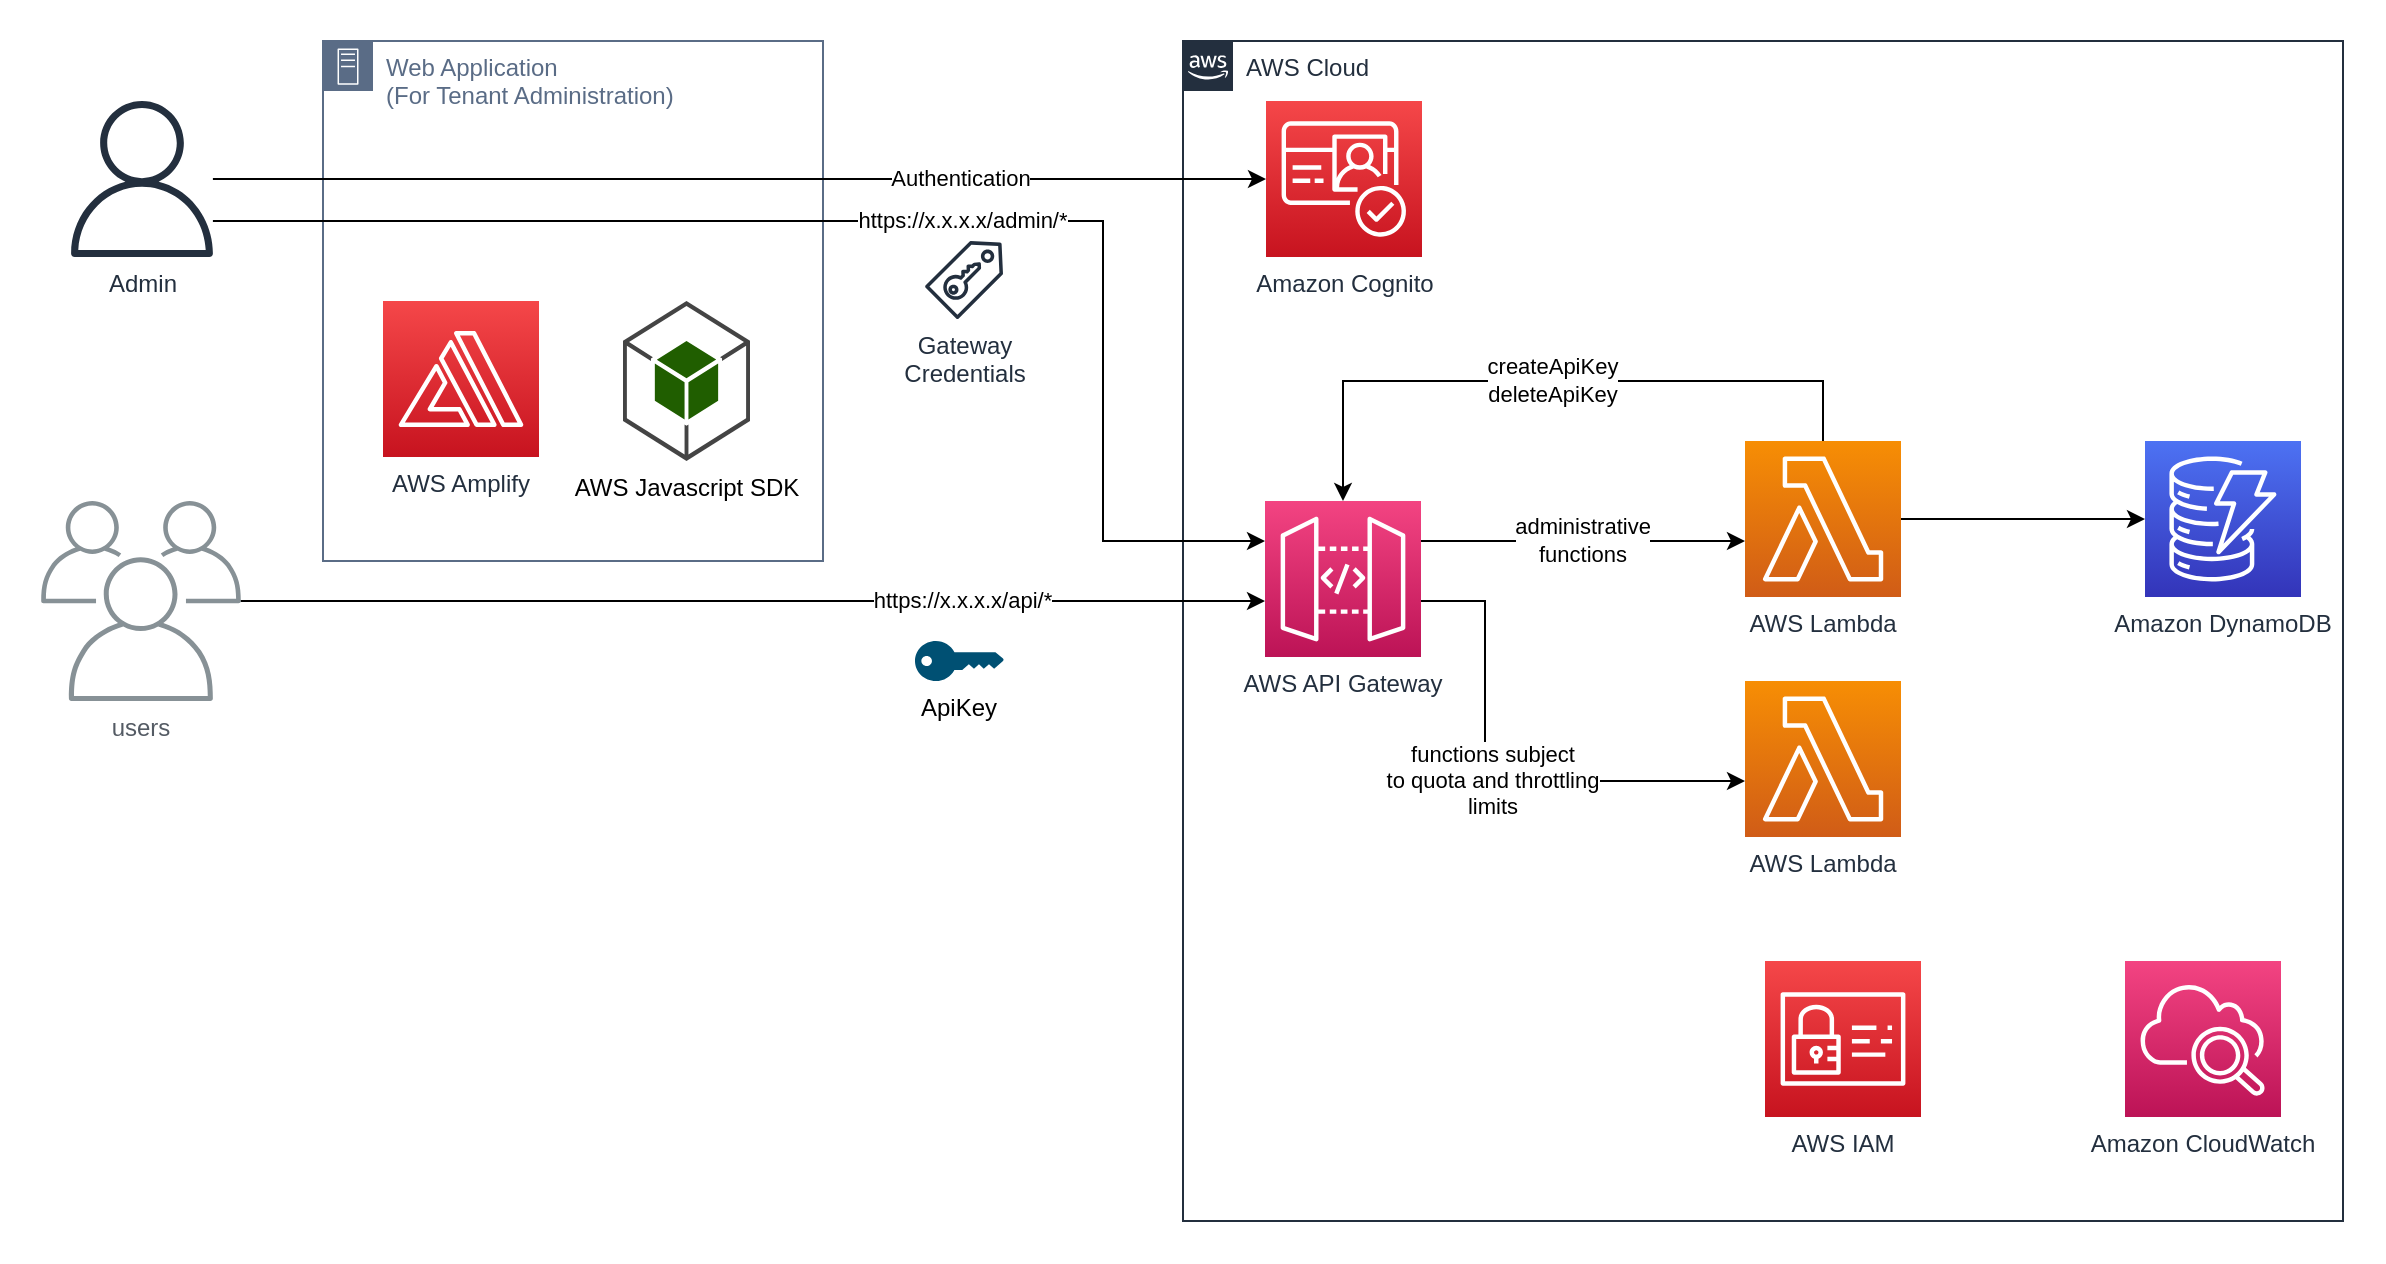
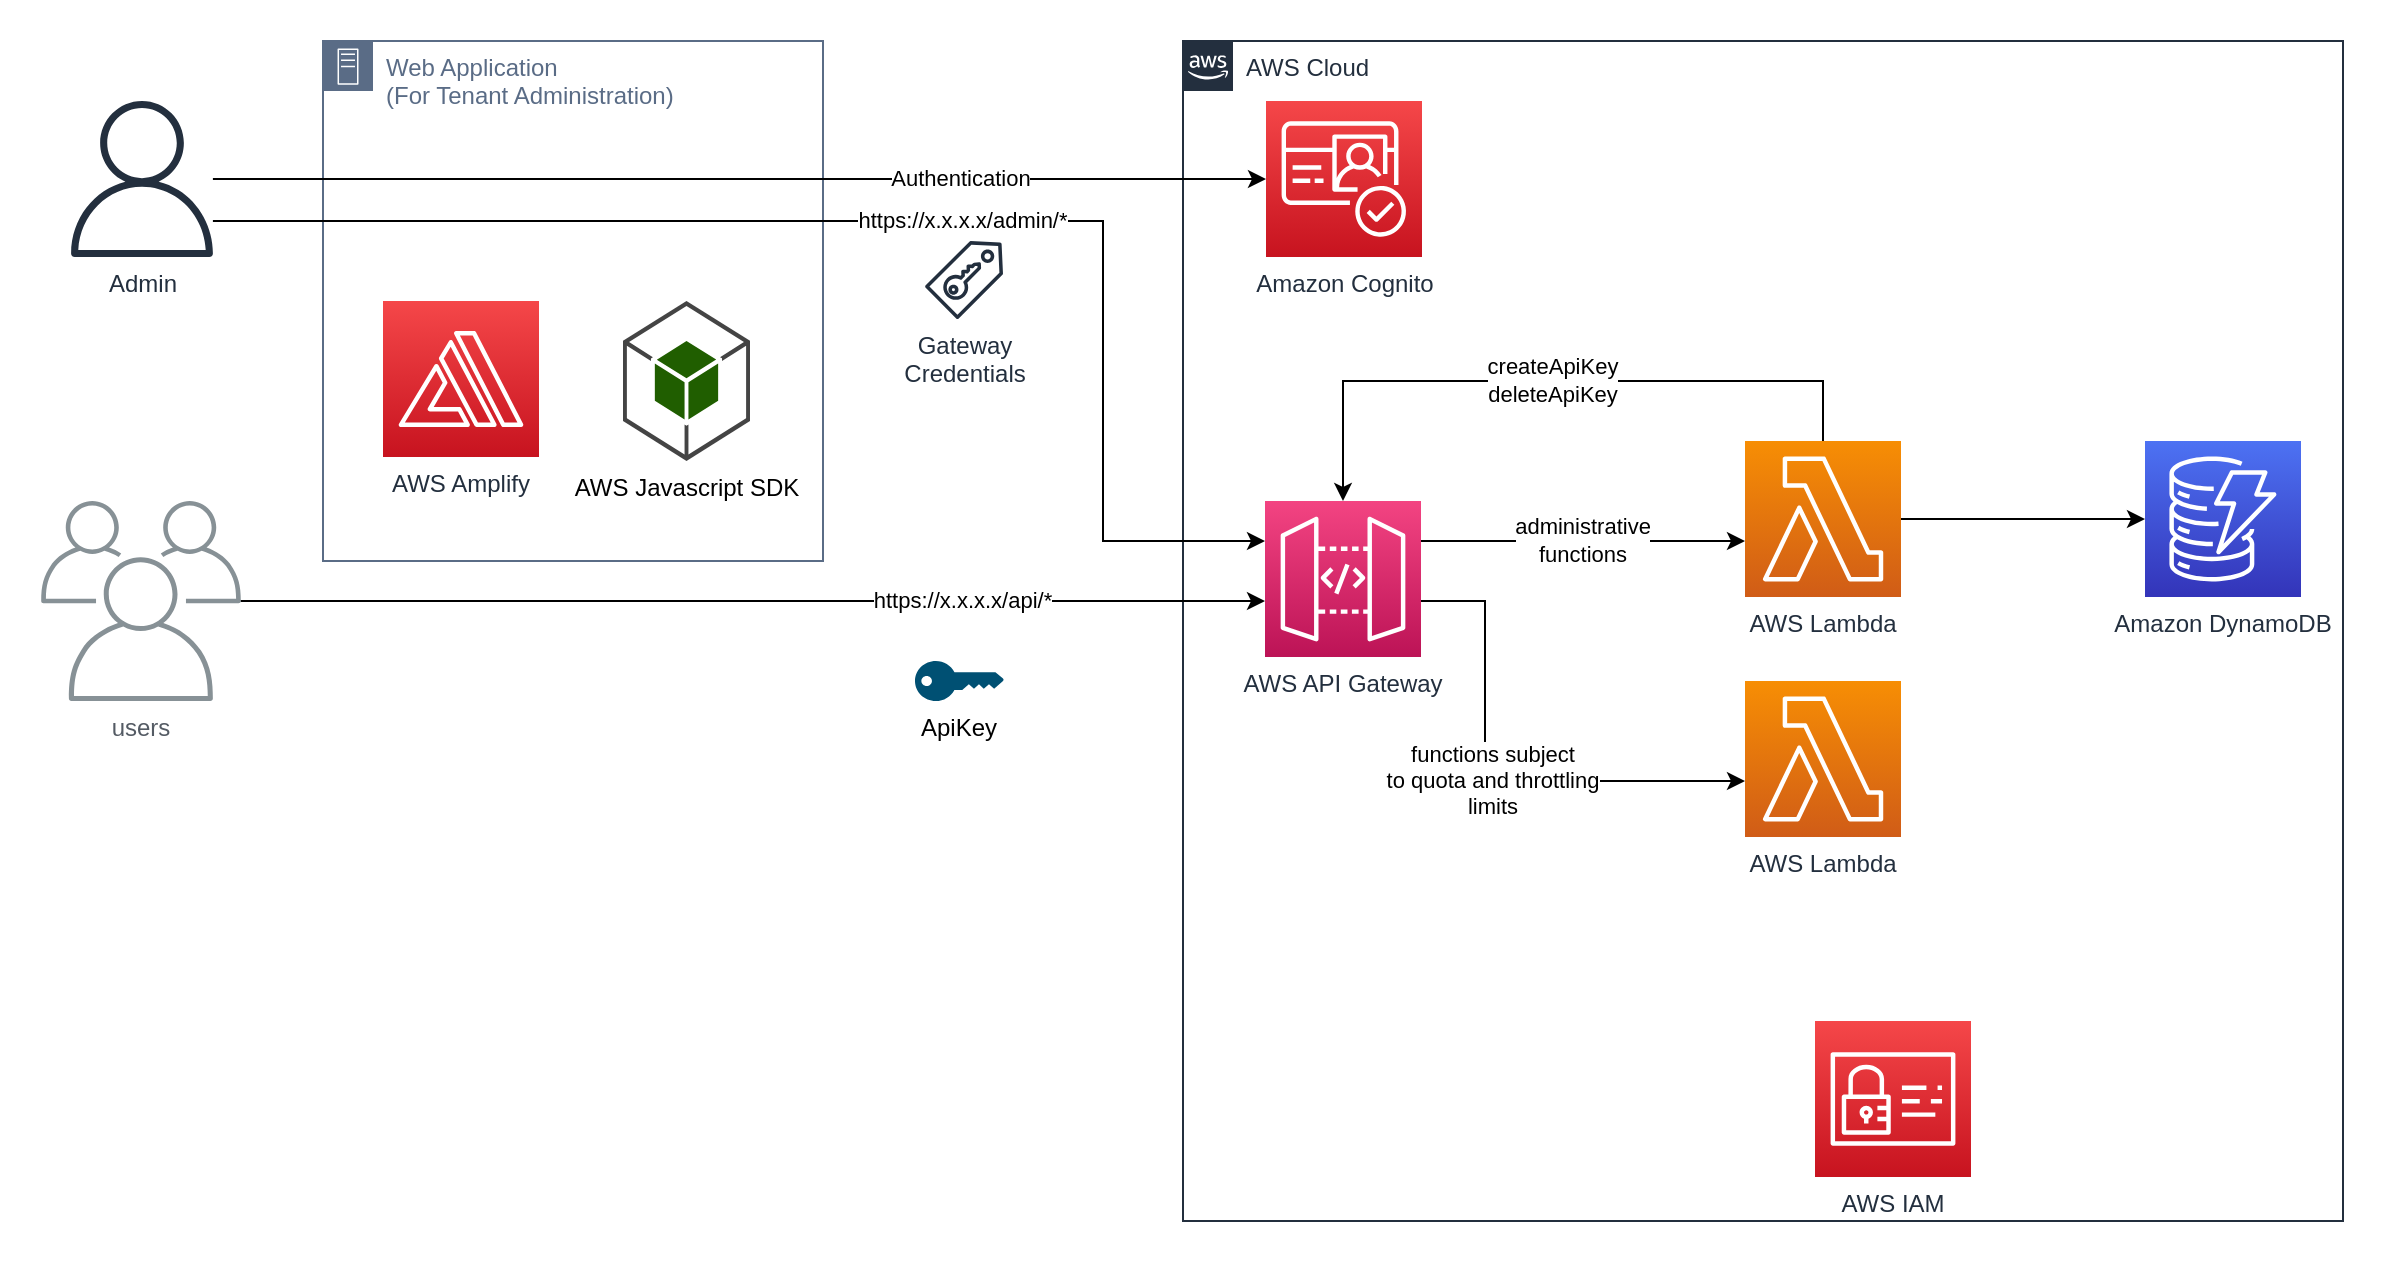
- <mxCell id="18" value="ApiKey" style="points=[[0,0.5,0],[0.24,0,0],[0.5,0.28,0],[0.995,0.475,0],[0.5,0.72,0],[0.24,1,0]];verticalLabelPosition=bottom;html=1;verticalAlign=top;aspect=fixed;align=center;pointerEvents=1;shape=mxgraph.cisco19.key;fillColor=#005073;strokeColor=none;" vertex="1" parent="4"><mxGeometry x="457" y="320" width="44.44" height="20" as="geometry" /></mxCell>
+ <mxCell id="18" value="ApiKey" style="points=[[0,0.5,0],[0.24,0,0],[0.5,0.28,0],[0.995,0.475,0],[0.5,0.72,0],[0.24,1,0]];verticalLabelPosition=bottom;html=1;verticalAlign=top;aspect=fixed;align=center;pointerEvents=1;shape=mxgraph.cisco19.key;fillColor=#005073;strokeColor=none;" vertex="1" parent="4"><mxGeometry x="457" y="330" width="44.44" height="20" as="geometry" /></mxCell>
- <mxCell id="11" value="AWS IAM" style="points=[[0,0,0],[0.25,0,0],[0.5,0,0],[0.75,0,0],[1,0,0],[0,1,0],[0.25,1,0],[0.5,1,0],[0.75,1,0],[1,1,0],[0,0.25,0],[0,0.5,0],[0,0.75,0],[1,0.25,0],[1,0.5,0],[1,0.75,0]];outlineConnect=0;fontColor=#232F3E;gradientColor=#F54749;gradientDirection=north;fillColor=#C7131F;strokeColor=#ffffff;dashed=0;verticalLabelPosition=bottom;verticalAlign=top;align=center;html=1;fontSize=12;fontStyle=0;aspect=fixed;shape=mxgraph.aws4.resourceIcon;resIcon=mxgraph.aws4.identity_and_access_management;" vertex="1" parent="4"><mxGeometry x="882" y="480" width="78" height="78" as="geometry" /></mxCell>
+ <mxCell id="11" value="AWS IAM" style="points=[[0,0,0],[0.25,0,0],[0.5,0,0],[0.75,0,0],[1,0,0],[0,1,0],[0.25,1,0],[0.5,1,0],[0.75,1,0],[1,1,0],[0,0.25,0],[0,0.5,0],[0,0.75,0],[1,0.25,0],[1,0.5,0],[1,0.75,0]];outlineConnect=0;fontColor=#232F3E;gradientColor=#F54749;gradientDirection=north;fillColor=#C7131F;strokeColor=#ffffff;dashed=0;verticalLabelPosition=bottom;verticalAlign=top;align=center;html=1;fontSize=12;fontStyle=0;aspect=fixed;shape=mxgraph.aws4.resourceIcon;resIcon=mxgraph.aws4.identity_and_access_management;" vertex="1" parent="4"><mxGeometry x="907" y="510" width="78" height="78" as="geometry" /></mxCell>
- <mxCell id="15" value="Amazon CloudWatch" style="points=[[0,0,0],[0.25,0,0],[0.5,0,0],[0.75,0,0],[1,0,0],[0,1,0],[0.25,1,0],[0.5,1,0],[0.75,1,0],[1,1,0],[0,0.25,0],[0,0.5,0],[0,0.75,0],[1,0.25,0],[1,0.5,0],[1,0.75,0]];points=[[0,0,0],[0.25,0,0],[0.5,0,0],[0.75,0,0],[1,0,0],[0,1,0],[0.25,1,0],[0.5,1,0],[0.75,1,0],[1,1,0],[0,0.25,0],[0,0.5,0],[0,0.75,0],[1,0.25,0],[1,0.5,0],[1,0.75,0]];outlineConnect=0;fontColor=#232F3E;gradientColor=#F34482;gradientDirection=north;fillColor=#BC1356;strokeColor=#ffffff;dashed=0;verticalLabelPosition=bottom;verticalAlign=top;align=center;html=1;fontSize=12;fontStyle=0;aspect=fixed;shape=mxgraph.aws4.resourceIcon;resIcon=mxgraph.aws4.cloudwatch_2;" vertex="1" parent="4"><mxGeometry x="1062" y="480" width="78" height="78" as="geometry" /></mxCell>
